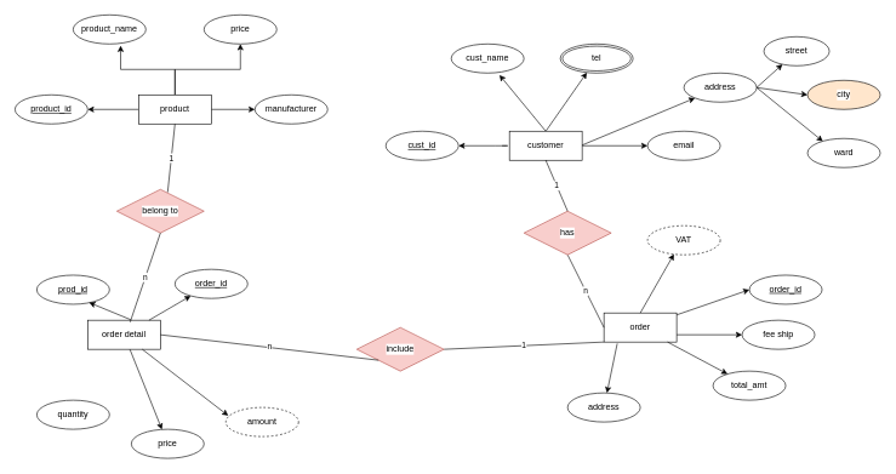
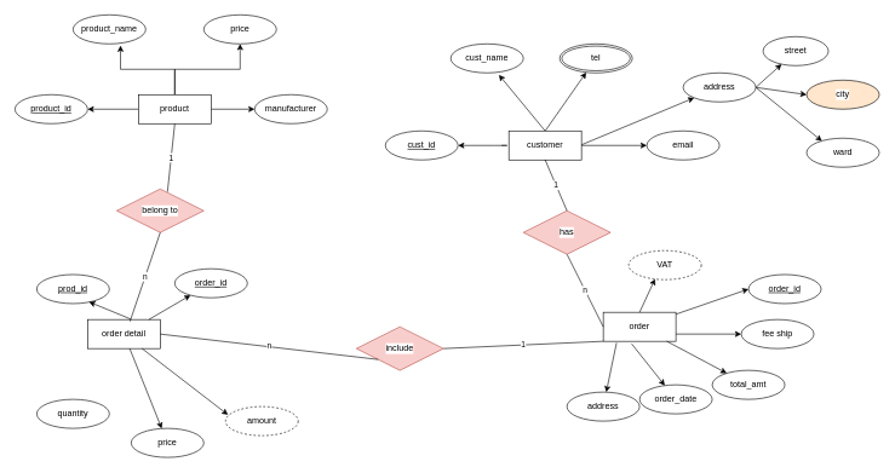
- <mxCell id="32" value="VAT" style="ellipse;whiteSpace=wrap;html=1;align=center;dashed=1;labelBackgroundColor=#ffffff;strokeColor=#000000;strokeWidth=1;fontColor=#000000;" vertex="1" parent="1"><mxGeometry x="890" y="310" width="100" height="40" as="geometry" /></mxCell>
+ <mxCell id="32" value="VAT" style="ellipse;whiteSpace=wrap;html=1;align=center;dashed=1;labelBackgroundColor=#ffffff;strokeColor=#000000;strokeWidth=1;fontColor=#000000;" vertex="1" parent="1"><mxGeometry x="865" y="345" width="100" height="40" as="geometry" /></mxCell>
+ <mxCell id="36" value="" style="endArrow=classic;html=1;fontColor=#000000;exitX=0.39;exitY=1.083;exitDx=0;exitDy=0;exitPerimeter=0;" edge="1" parent="1" source="28" target="30"><mxGeometry width="50" height="50" relative="1" as="geometry"><mxPoint x="680" y="400" as="sourcePoint" /><mxPoint x="730" y="350" as="targetPoint" /></mxGeometry></mxCell>
+ <mxCell id="30" value="order_date" style="ellipse;whiteSpace=wrap;html=1;align=center;labelBackgroundColor=#ffffff;strokeColor=#000000;strokeWidth=1;fontColor=#000000;" vertex="1" parent="1"><mxGeometry x="880" y="530" width="100" height="40" as="geometry" /></mxCell>
